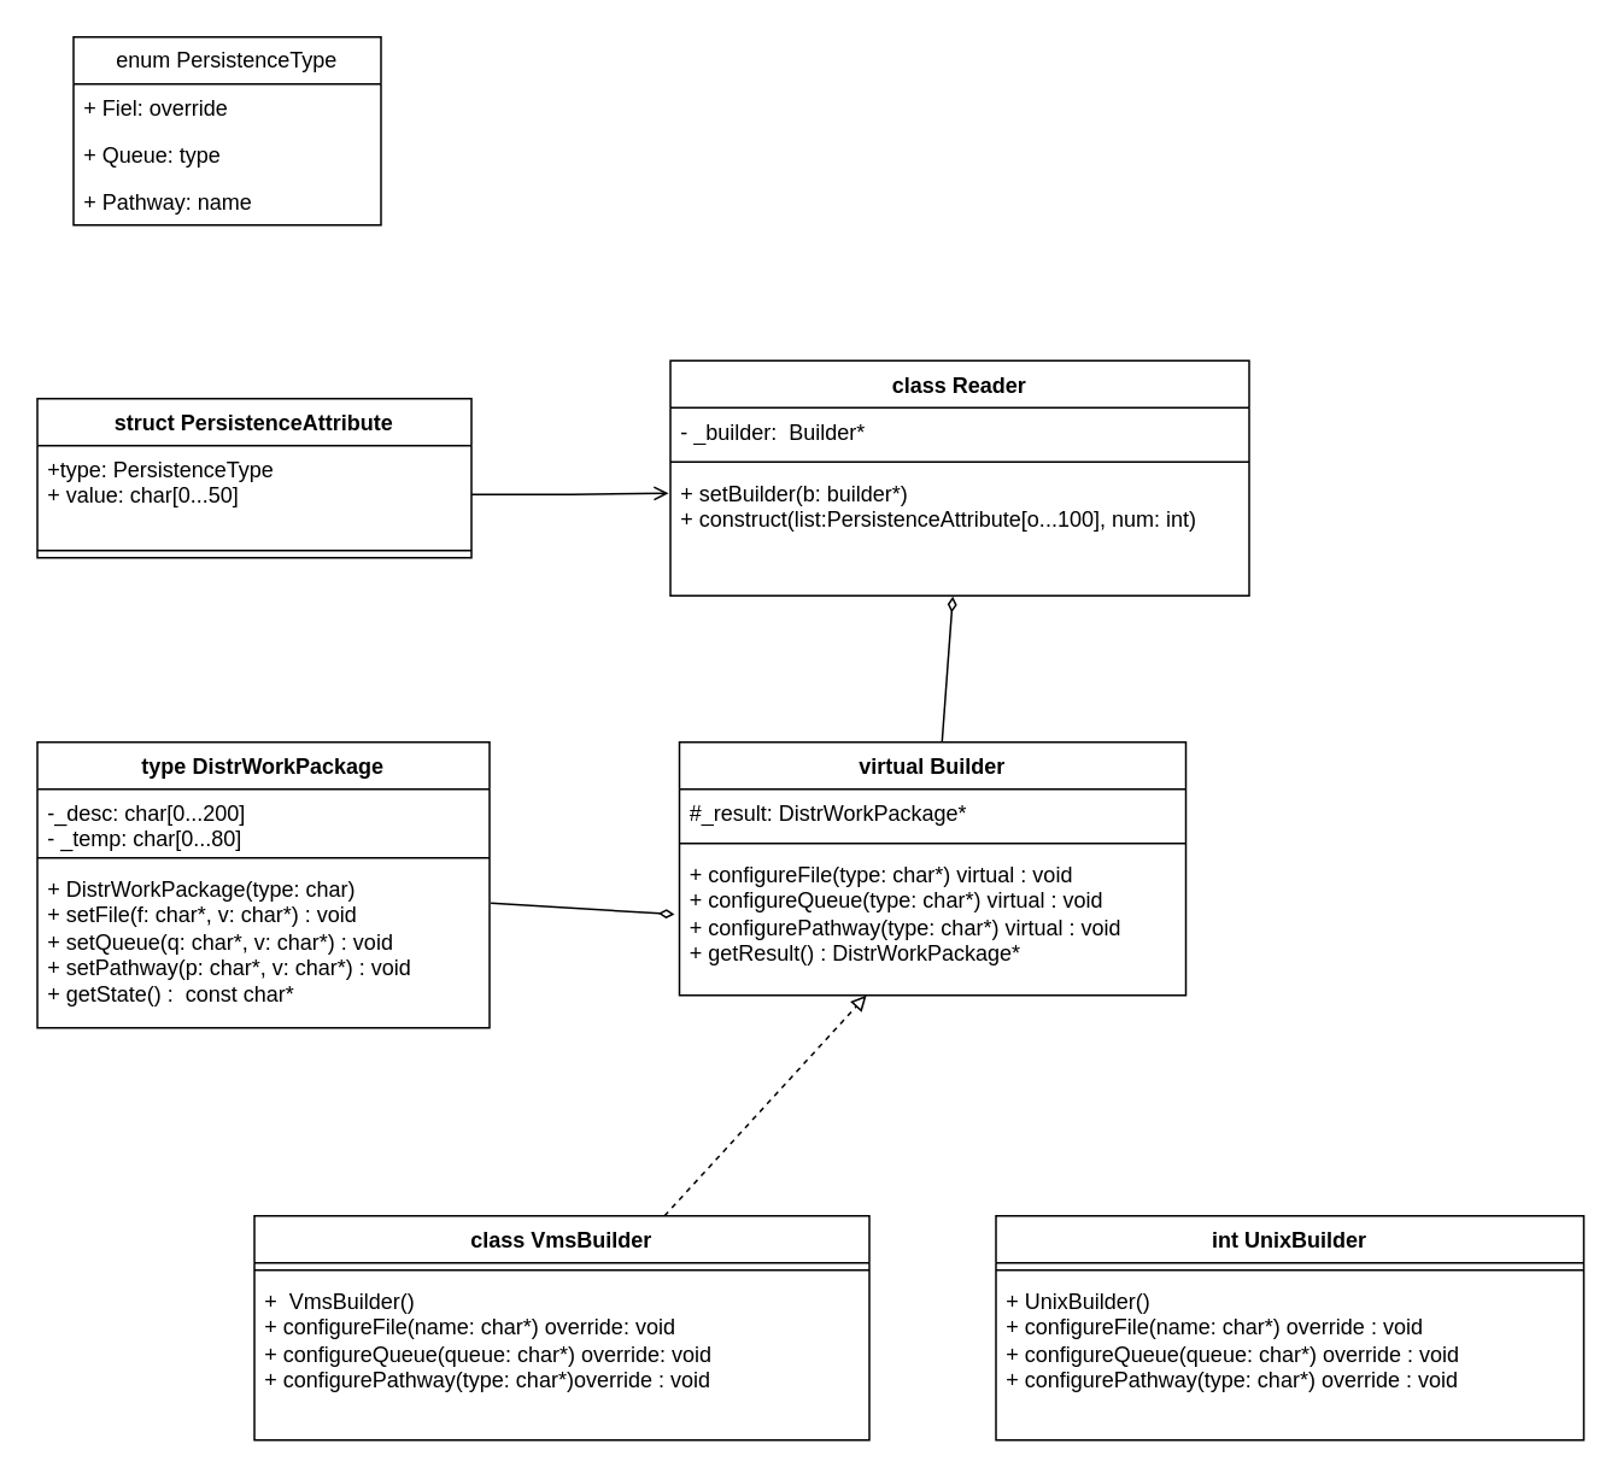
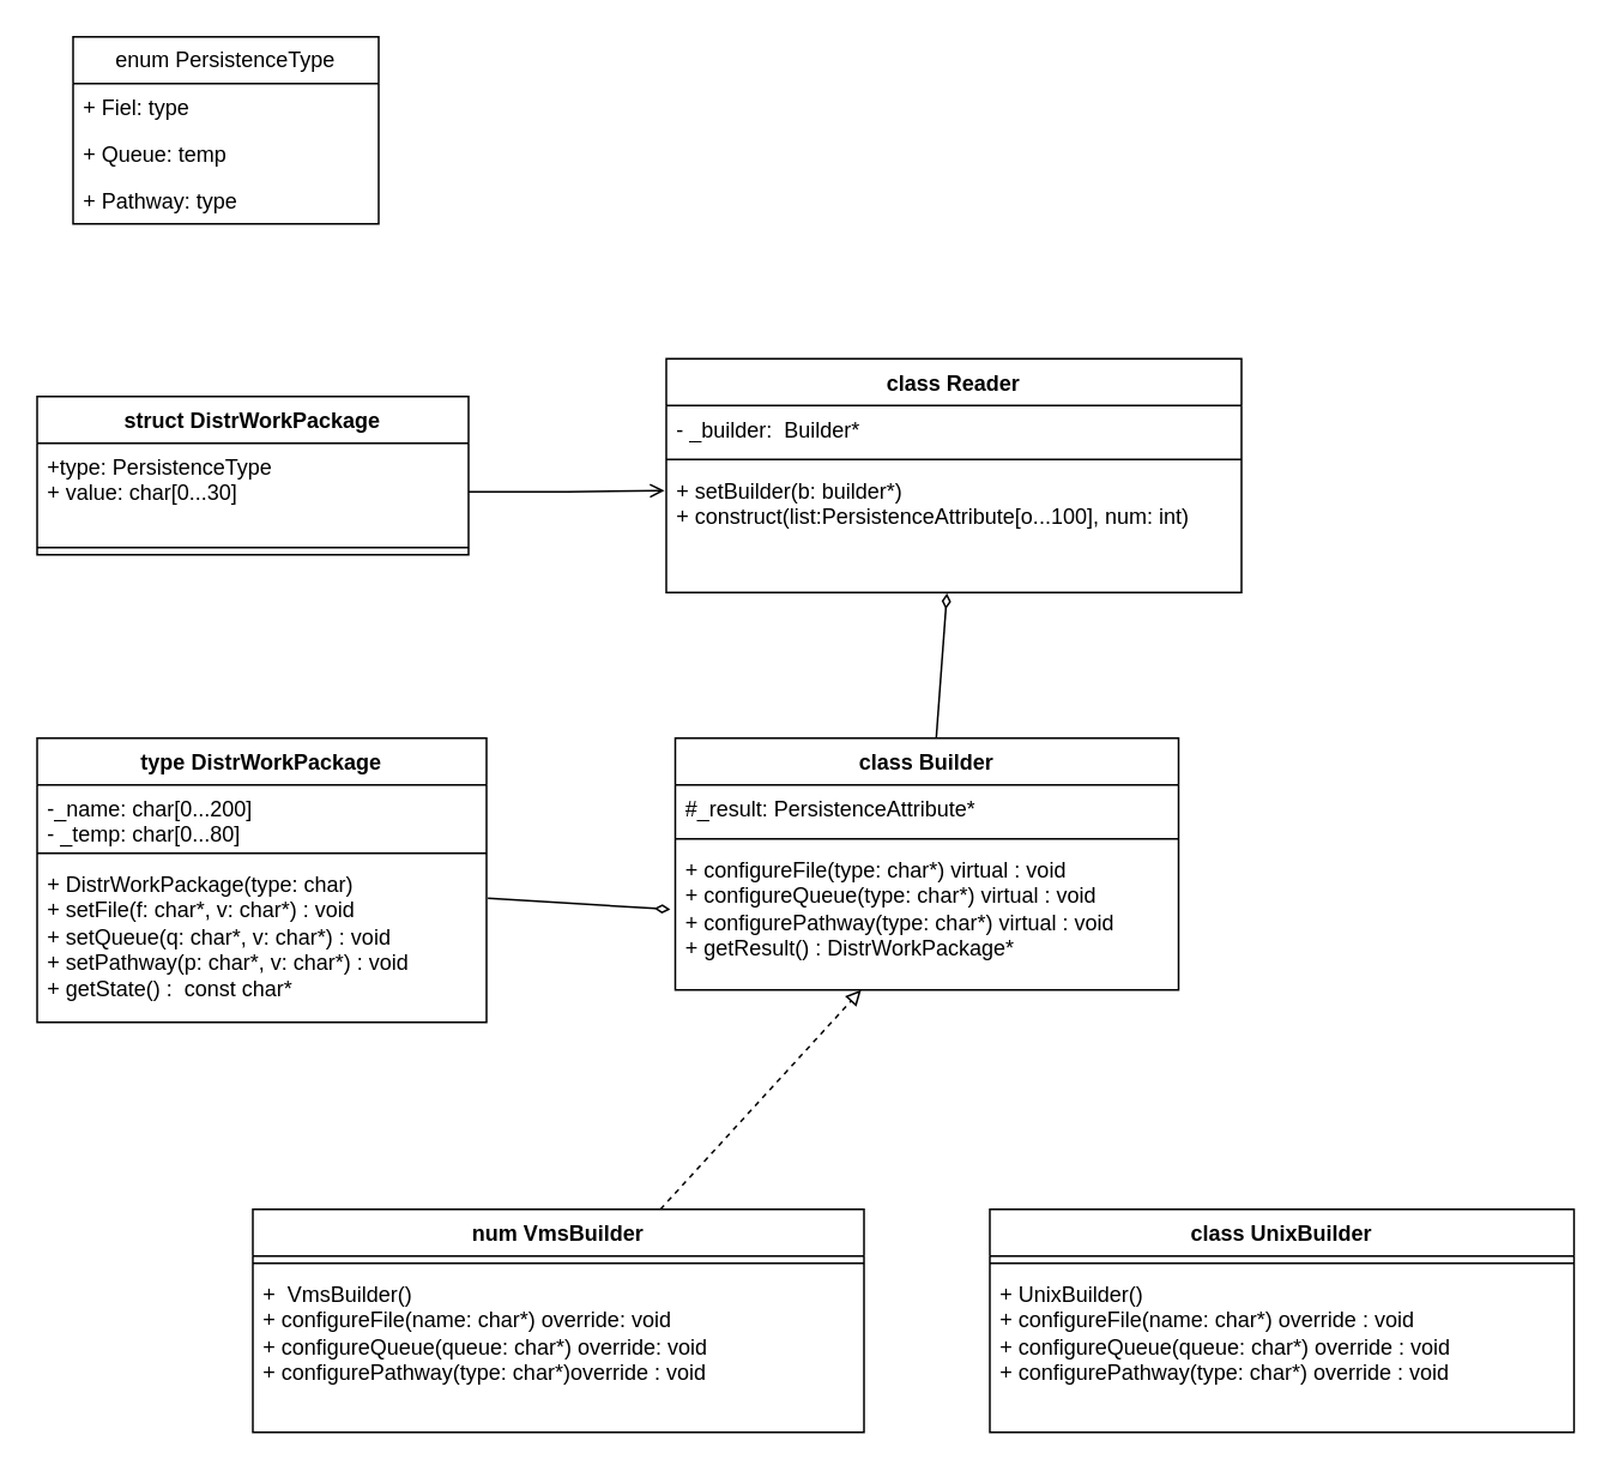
- <mxCell id="6" value="+ Fiel: override" style="text;strokeColor=none;fillColor=none;align=left;verticalAlign=top;spacingLeft=4;spacingRight=4;overflow=hidden;rotatable=0;points=[[0,0.5],[1,0.5]];portConstraint=eastwest;whiteSpace=wrap;html=1;" vertex="1" parent="5"><mxGeometry y="26" width="170" height="26" as="geometry" /></mxCell>
+ <mxCell id="6" value="+ Fiel: type" style="text;strokeColor=none;fillColor=none;align=left;verticalAlign=top;spacingLeft=4;spacingRight=4;overflow=hidden;rotatable=0;points=[[0,0.5],[1,0.5]];portConstraint=eastwest;whiteSpace=wrap;html=1;" vertex="1" parent="5"><mxGeometry y="26" width="170" height="26" as="geometry" /></mxCell>
- <mxCell id="7" value="+&amp;nbsp;Queue: type" style="text;strokeColor=none;fillColor=none;align=left;verticalAlign=top;spacingLeft=4;spacingRight=4;overflow=hidden;rotatable=0;points=[[0,0.5],[1,0.5]];portConstraint=eastwest;whiteSpace=wrap;html=1;" vertex="1" parent="5"><mxGeometry y="52" width="170" height="26" as="geometry" /></mxCell>
+ <mxCell id="7" value="+&amp;nbsp;Queue: temp" style="text;strokeColor=none;fillColor=none;align=left;verticalAlign=top;spacingLeft=4;spacingRight=4;overflow=hidden;rotatable=0;points=[[0,0.5],[1,0.5]];portConstraint=eastwest;whiteSpace=wrap;html=1;" vertex="1" parent="5"><mxGeometry y="52" width="170" height="26" as="geometry" /></mxCell>
- <mxCell id="8" value="+ Pathway: name" style="text;strokeColor=none;fillColor=none;align=left;verticalAlign=top;spacingLeft=4;spacingRight=4;overflow=hidden;rotatable=0;points=[[0,0.5],[1,0.5]];portConstraint=eastwest;whiteSpace=wrap;html=1;" vertex="1" parent="5"><mxGeometry y="78" width="170" height="26" as="geometry" /></mxCell>
+ <mxCell id="8" value="+ Pathway: type" style="text;strokeColor=none;fillColor=none;align=left;verticalAlign=top;spacingLeft=4;spacingRight=4;overflow=hidden;rotatable=0;points=[[0,0.5],[1,0.5]];portConstraint=eastwest;whiteSpace=wrap;html=1;" vertex="1" parent="5"><mxGeometry y="78" width="170" height="26" as="geometry" /></mxCell>
- <mxCell id="2" value="struct PersistenceAttribute" style="swimlane;fontStyle=1;align=center;verticalAlign=top;childLayout=stackLayout;horizontal=1;startSize=26;horizontalStack=0;resizeParent=1;resizeParentMax=0;resizeLast=0;collapsible=1;marginBottom=0;whiteSpace=wrap;html=1;" vertex="1" parent="1"><mxGeometry x="20" y="220" width="240" height="88" as="geometry" /></mxCell>
+ <mxCell id="2" value="struct DistrWorkPackage" style="swimlane;fontStyle=1;align=center;verticalAlign=top;childLayout=stackLayout;horizontal=1;startSize=26;horizontalStack=0;resizeParent=1;resizeParentMax=0;resizeLast=0;collapsible=1;marginBottom=0;whiteSpace=wrap;html=1;" vertex="1" parent="1"><mxGeometry x="20" y="220" width="240" height="88" as="geometry" /></mxCell>
- <mxCell id="3" value="+type:&amp;nbsp;PersistenceType&lt;br&gt;+ value: char[0...50]" style="text;strokeColor=none;fillColor=none;align=left;verticalAlign=top;spacingLeft=4;spacingRight=4;overflow=hidden;rotatable=0;points=[[0,0.5],[1,0.5]];portConstraint=eastwest;whiteSpace=wrap;html=1;" vertex="1" parent="2"><mxGeometry y="26" width="240" height="54" as="geometry" /></mxCell>
+ <mxCell id="3" value="+type:&amp;nbsp;PersistenceType&lt;br&gt;+ value: char[0...30]" style="text;strokeColor=none;fillColor=none;align=left;verticalAlign=top;spacingLeft=4;spacingRight=4;overflow=hidden;rotatable=0;points=[[0,0.5],[1,0.5]];portConstraint=eastwest;whiteSpace=wrap;html=1;" vertex="1" parent="2"><mxGeometry y="26" width="240" height="54" as="geometry" /></mxCell>
- <mxCell id="14" value="virtual Builder" style="swimlane;fontStyle=1;align=center;verticalAlign=top;childLayout=stackLayout;horizontal=1;startSize=26;horizontalStack=0;resizeParent=1;resizeParentMax=0;resizeLast=0;collapsible=1;marginBottom=0;whiteSpace=wrap;html=1;" vertex="1" parent="1"><mxGeometry x="375" y="410" width="280" height="140" as="geometry" /></mxCell>
+ <mxCell id="14" value="class Builder" style="swimlane;fontStyle=1;align=center;verticalAlign=top;childLayout=stackLayout;horizontal=1;startSize=26;horizontalStack=0;resizeParent=1;resizeParentMax=0;resizeLast=0;collapsible=1;marginBottom=0;whiteSpace=wrap;html=1;" vertex="1" parent="1"><mxGeometry x="375" y="410" width="280" height="140" as="geometry" /></mxCell>
- <mxCell id="15" value="#_result:&amp;nbsp;DistrWorkPackage*" style="text;strokeColor=none;fillColor=none;align=left;verticalAlign=top;spacingLeft=4;spacingRight=4;overflow=hidden;rotatable=0;points=[[0,0.5],[1,0.5]];portConstraint=eastwest;whiteSpace=wrap;html=1;" vertex="1" parent="14"><mxGeometry y="26" width="280" height="26" as="geometry" /></mxCell>
+ <mxCell id="15" value="#_result:&amp;nbsp;PersistenceAttribute*" style="text;strokeColor=none;fillColor=none;align=left;verticalAlign=top;spacingLeft=4;spacingRight=4;overflow=hidden;rotatable=0;points=[[0,0.5],[1,0.5]];portConstraint=eastwest;whiteSpace=wrap;html=1;" vertex="1" parent="14"><mxGeometry y="26" width="280" height="26" as="geometry" /></mxCell>
- <mxCell id="10" value="-_desc: char[0...200]&lt;br&gt;-&amp;nbsp;_temp: char[0...80]" style="text;strokeColor=none;fillColor=none;align=left;verticalAlign=top;spacingLeft=4;spacingRight=4;overflow=hidden;rotatable=0;points=[[0,0.5],[1,0.5]];portConstraint=eastwest;whiteSpace=wrap;html=1;" vertex="1" parent="9"><mxGeometry y="26" width="250" height="34" as="geometry" /></mxCell>
+ <mxCell id="10" value="-_name: char[0...200]&lt;br&gt;-&amp;nbsp;_temp: char[0...80]" style="text;strokeColor=none;fillColor=none;align=left;verticalAlign=top;spacingLeft=4;spacingRight=4;overflow=hidden;rotatable=0;points=[[0,0.5],[1,0.5]];portConstraint=eastwest;whiteSpace=wrap;html=1;" vertex="1" parent="9"><mxGeometry y="26" width="250" height="34" as="geometry" /></mxCell>
- <mxCell id="22" value="class VmsBuilder" style="swimlane;fontStyle=1;align=center;verticalAlign=top;childLayout=stackLayout;horizontal=1;startSize=26;horizontalStack=0;resizeParent=1;resizeParentMax=0;resizeLast=0;collapsible=1;marginBottom=0;whiteSpace=wrap;html=1;" vertex="1" parent="1"><mxGeometry x="140" y="672" width="340" height="124" as="geometry" /></mxCell>
+ <mxCell id="22" value="num VmsBuilder" style="swimlane;fontStyle=1;align=center;verticalAlign=top;childLayout=stackLayout;horizontal=1;startSize=26;horizontalStack=0;resizeParent=1;resizeParentMax=0;resizeLast=0;collapsible=1;marginBottom=0;whiteSpace=wrap;html=1;" vertex="1" parent="1"><mxGeometry x="140" y="672" width="340" height="124" as="geometry" /></mxCell>
- <mxCell id="18" value="int UnixBuilder" style="swimlane;fontStyle=1;align=center;verticalAlign=top;childLayout=stackLayout;horizontal=1;startSize=26;horizontalStack=0;resizeParent=1;resizeParentMax=0;resizeLast=0;collapsible=1;marginBottom=0;whiteSpace=wrap;html=1;" vertex="1" parent="1"><mxGeometry x="550" y="672" width="325" height="124" as="geometry" /></mxCell>
+ <mxCell id="18" value="class UnixBuilder" style="swimlane;fontStyle=1;align=center;verticalAlign=top;childLayout=stackLayout;horizontal=1;startSize=26;horizontalStack=0;resizeParent=1;resizeParentMax=0;resizeLast=0;collapsible=1;marginBottom=0;whiteSpace=wrap;html=1;" vertex="1" parent="1"><mxGeometry x="550" y="672" width="325" height="124" as="geometry" /></mxCell>
